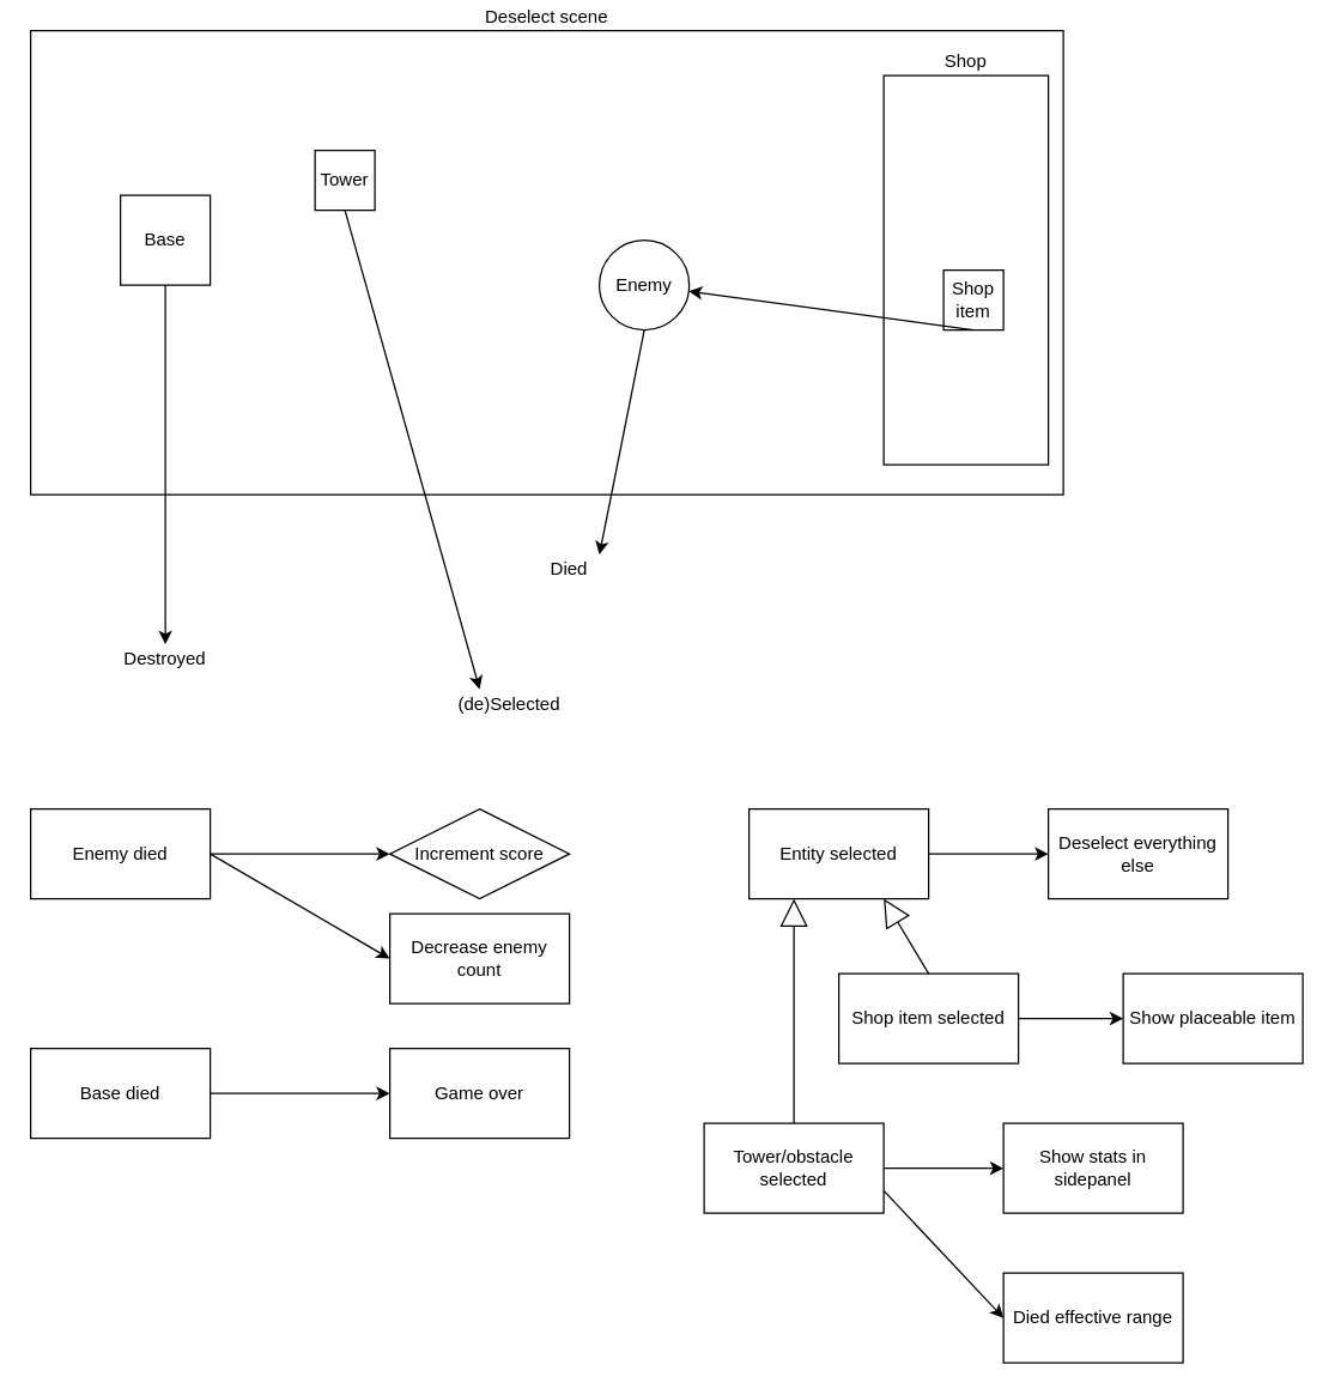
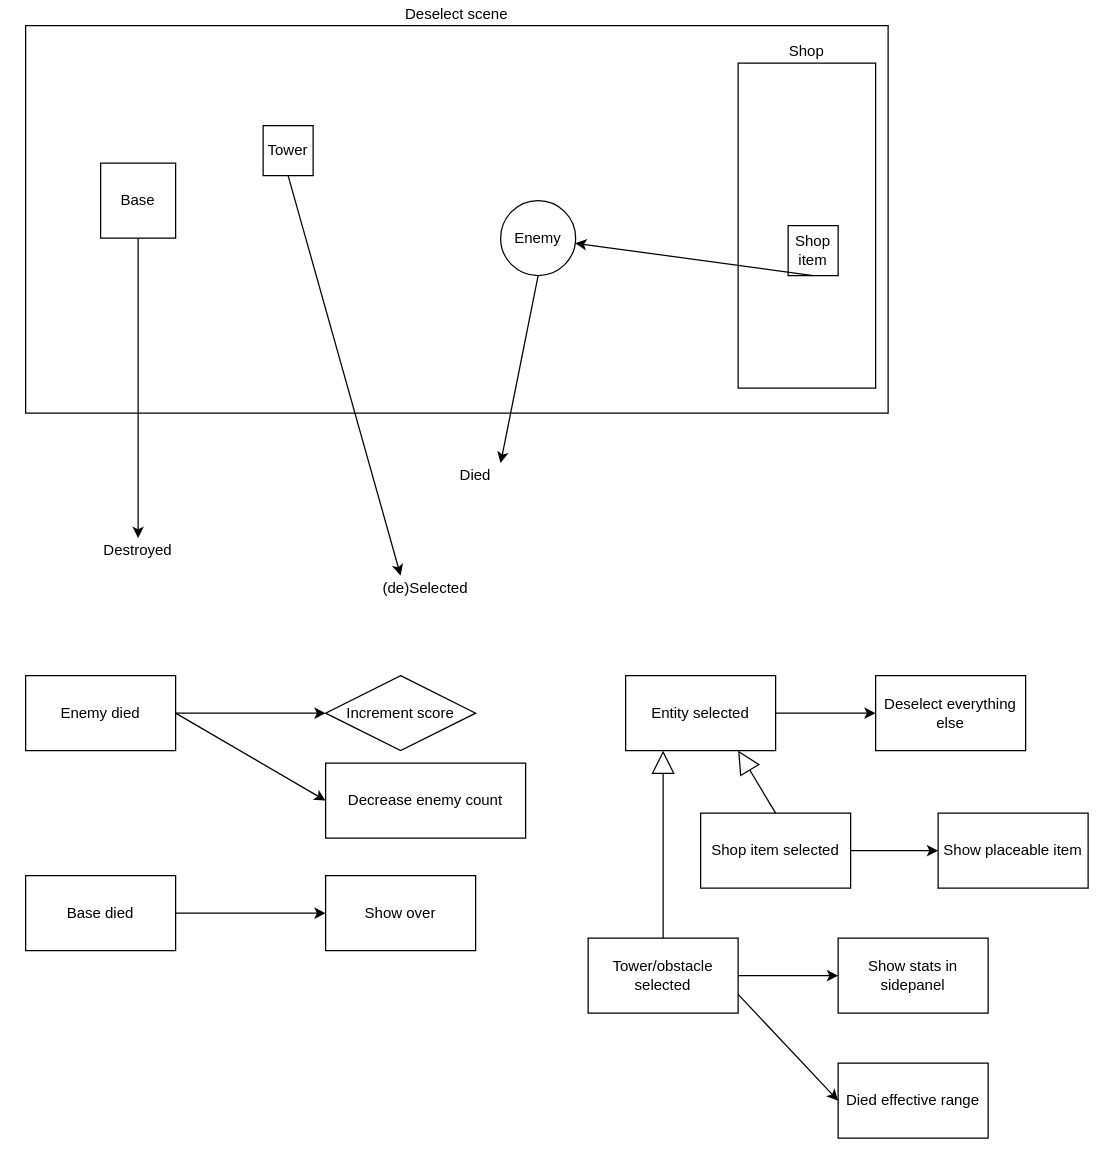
- <mxCell id="17" value="Decrease enemy count" style="rounded=0;whiteSpace=wrap;html=1;" vertex="1" parent="1"><mxGeometry x="260" y="610" width="120" height="60" as="geometry" /></mxCell>
+ <mxCell id="17" value="Decrease enemy count" style="rounded=0;whiteSpace=wrap;html=1;" vertex="1" parent="1"><mxGeometry x="260" y="610" width="160" height="60" as="geometry" /></mxCell>
- <mxCell id="21" value="Game over" style="rounded=0;whiteSpace=wrap;html=1;" vertex="1" parent="1"><mxGeometry x="260" y="700" width="120" height="60" as="geometry" /></mxCell>
+ <mxCell id="21" value="Show over" style="rounded=0;whiteSpace=wrap;html=1;" vertex="1" parent="1"><mxGeometry x="260" y="700" width="120" height="60" as="geometry" /></mxCell>
